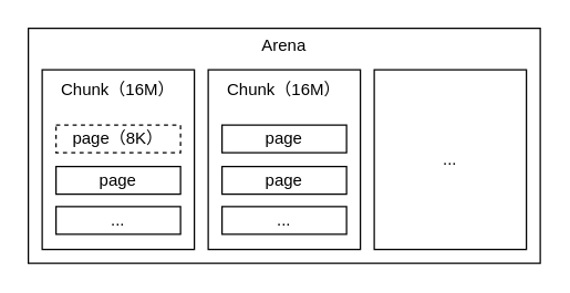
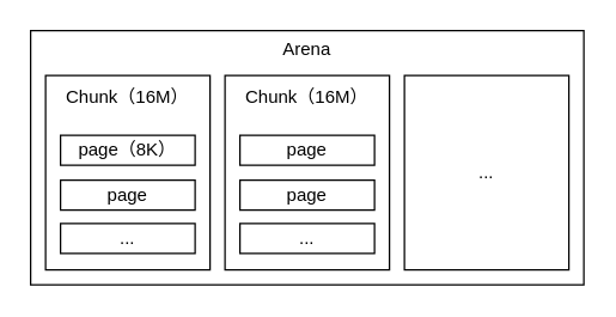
- <mxCell id="5" value="page（8K）" style="rounded=0;whiteSpace=wrap;html=1;movable=1;resizable=1;rotatable=1;deletable=1;editable=1;locked=0;connectable=1;dashed=1;" vertex="1" parent="1"><mxGeometry x="40" y="90" width="90" height="20" as="geometry" /></mxCell>
+ <mxCell id="5" value="page（8K）" style="rounded=0;whiteSpace=wrap;html=1;movable=1;resizable=1;rotatable=1;deletable=1;editable=1;locked=0;connectable=1;" vertex="1" parent="1"><mxGeometry x="40" y="90" width="90" height="20" as="geometry" /></mxCell>
